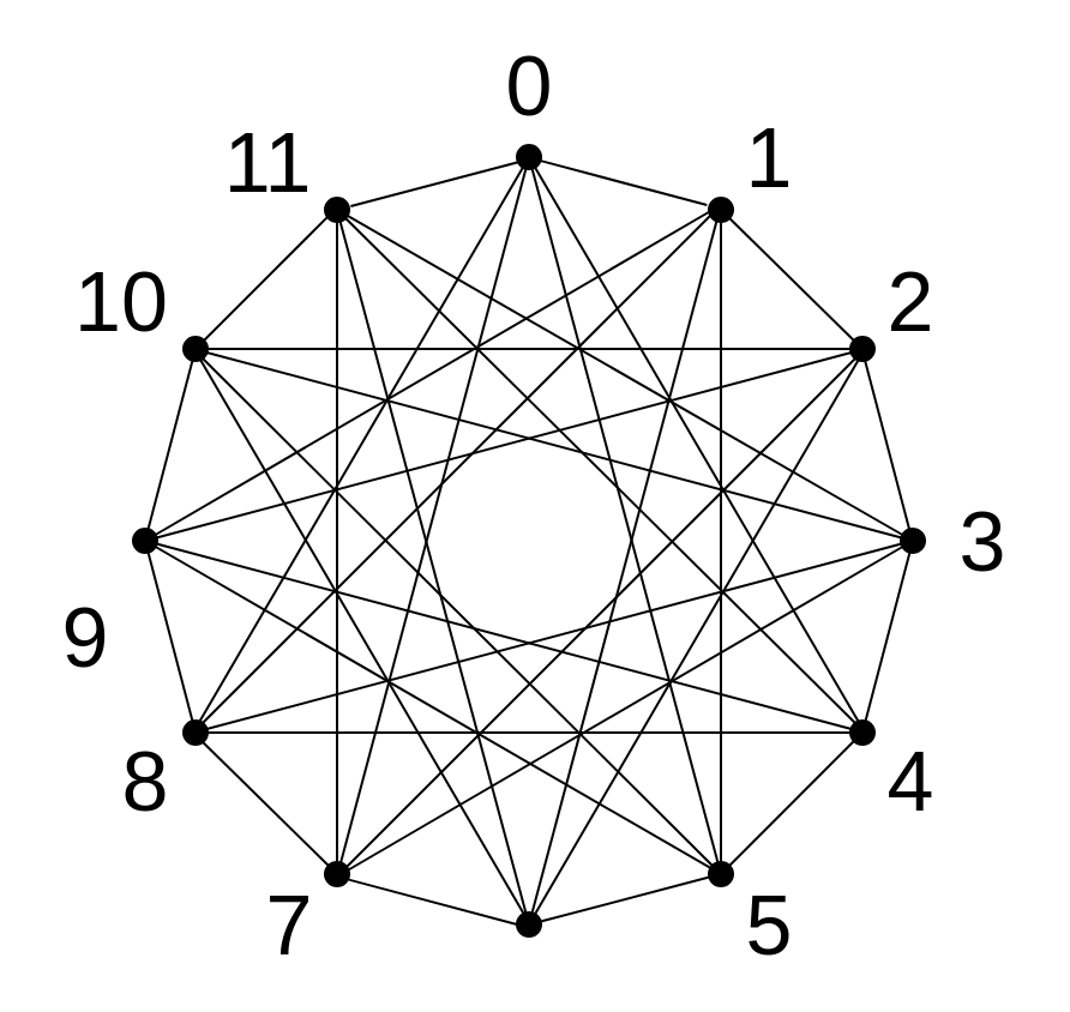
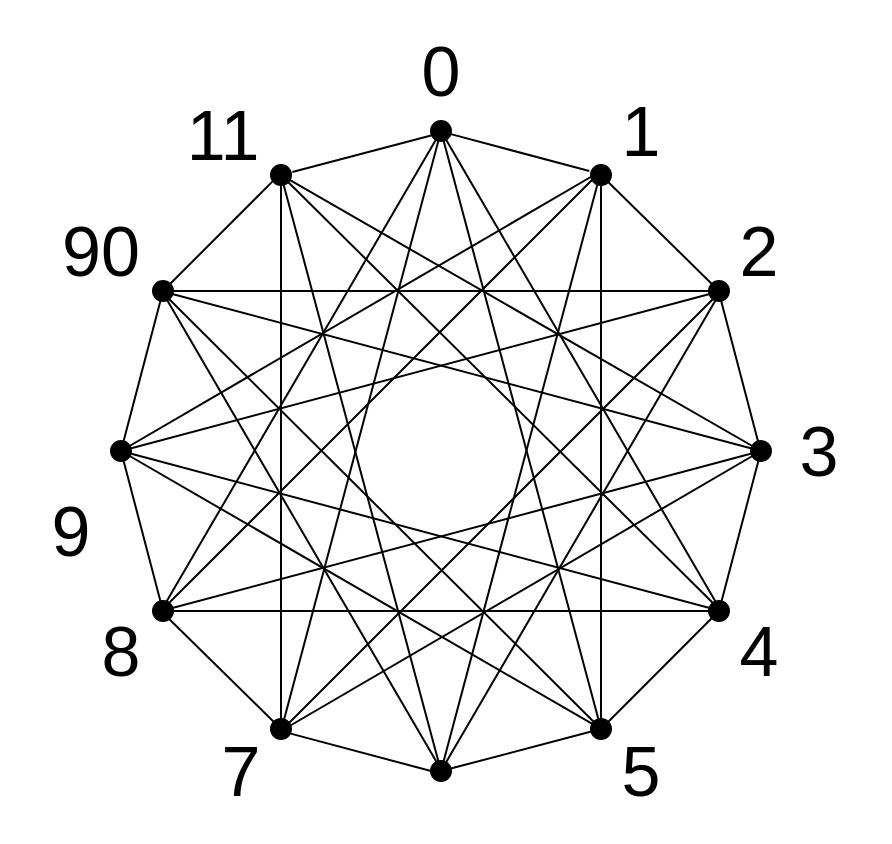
- <mxCell id="59" value="&lt;font&gt;&lt;font style=&quot;font-size: 35px&quot;&gt;10&lt;/font&gt;&lt;br&gt;&lt;/font&gt;" style="text;html=1;align=center;verticalAlign=middle;resizable=0;points=[];autosize=1;" parent="1" vertex="1"><mxGeometry x="25" y="110" width="50" height="30" as="geometry" /></mxCell>
+ <mxCell id="59" value="&lt;font&gt;&lt;font style=&quot;font-size: 35px&quot;&gt;90&lt;/font&gt;&lt;br&gt;&lt;/font&gt;" style="text;html=1;align=center;verticalAlign=middle;resizable=0;points=[];autosize=1;" parent="1" vertex="1"><mxGeometry x="25" y="110" width="50" height="30" as="geometry" /></mxCell>
